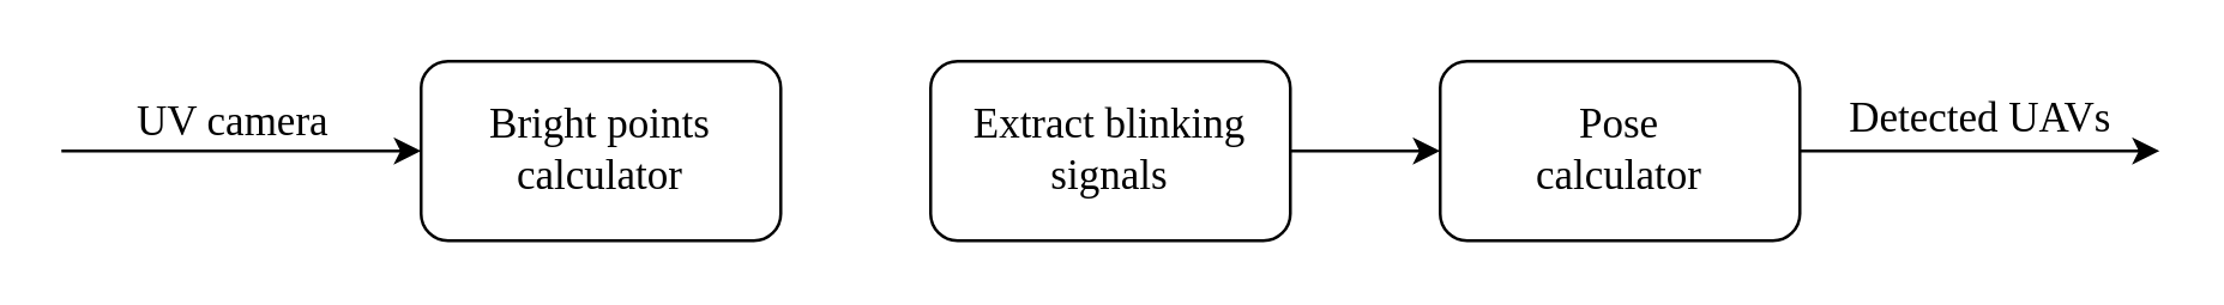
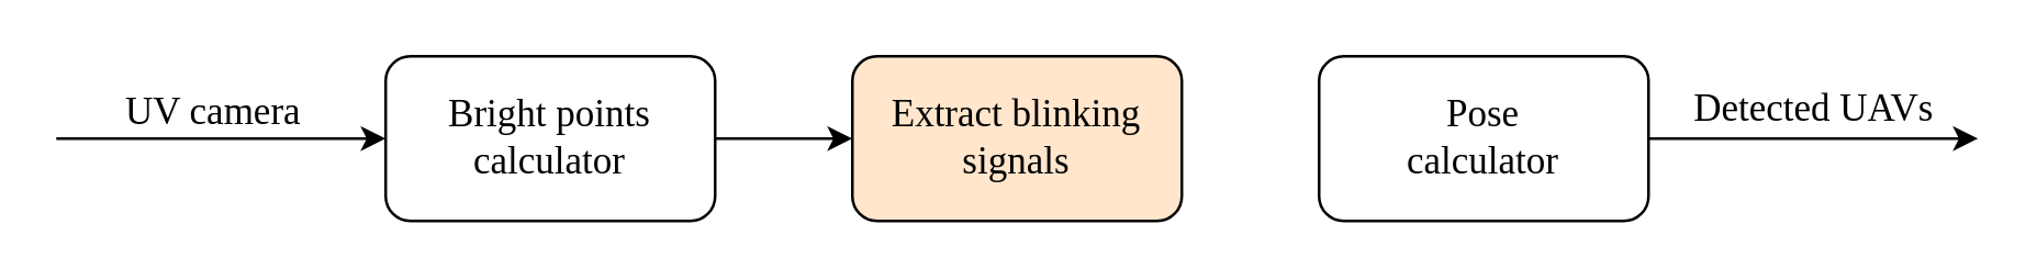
+ <mxCell id="4" value="" style="edgeStyle=orthogonalEdgeStyle;rounded=0;orthogonalLoop=1;jettySize=auto;html=1;fontFamily=CMU serif;fontSize=14;" edge="1" parent="1" source="5" target="7"><mxGeometry relative="1" as="geometry" /></mxCell>
- <mxCell id="7" value="Extract blinking&lt;br style=&quot;font-size: 14px;&quot;&gt;signals" style="rounded=1;whiteSpace=wrap;html=1;fontFamily=CMU serif;fontSize=14;" vertex="1" parent="1"><mxGeometry x="310" y="20" width="120" height="60" as="geometry" /></mxCell>
+ <mxCell id="7" value="Extract blinking&lt;br style=&quot;font-size: 14px;&quot;&gt;signals" style="rounded=1;whiteSpace=wrap;html=1;fontFamily=CMU serif;fontSize=14;fillColor=#ffe6cc;" vertex="1" parent="1"><mxGeometry x="310" y="20" width="120" height="60" as="geometry" /></mxCell>
- <mxCell id="6" value="" style="edgeStyle=orthogonalEdgeStyle;rounded=0;orthogonalLoop=1;jettySize=auto;html=1;fontFamily=CMU serif;fontSize=14;" edge="1" parent="1" source="7" target="9"><mxGeometry relative="1" as="geometry" /></mxCell>
